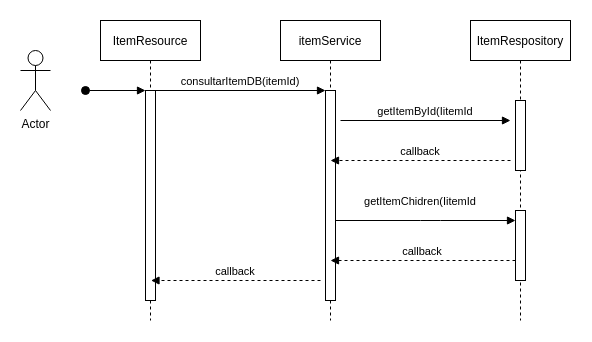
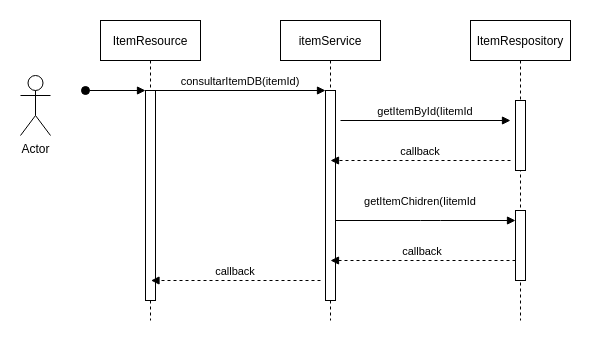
- <mxCell id="8" value="Actor" style="shape=umlActor;verticalLabelPosition=bottom;verticalAlign=top;html=1;outlineConnect=0;" vertex="1" parent="1"><mxGeometry x="20" y="50" width="30" height="60" as="geometry" /></mxCell>
+ <mxCell id="8" value="Actor" style="shape=umlActor;verticalLabelPosition=bottom;verticalAlign=top;html=1;outlineConnect=0;" vertex="1" parent="1"><mxGeometry x="20" y="75" width="30" height="60" as="geometry" /></mxCell>
